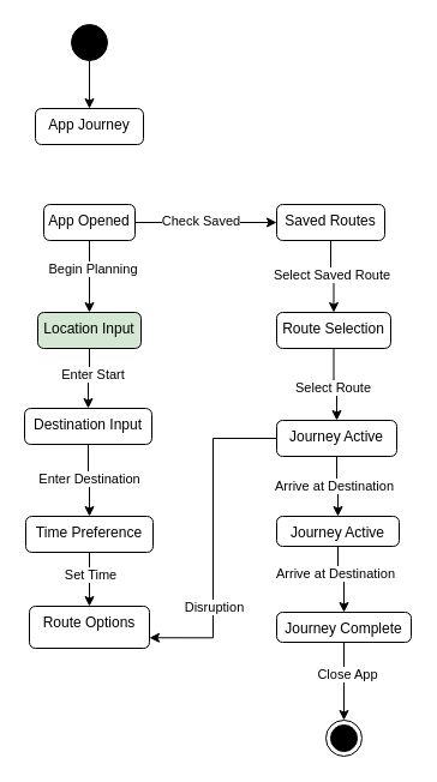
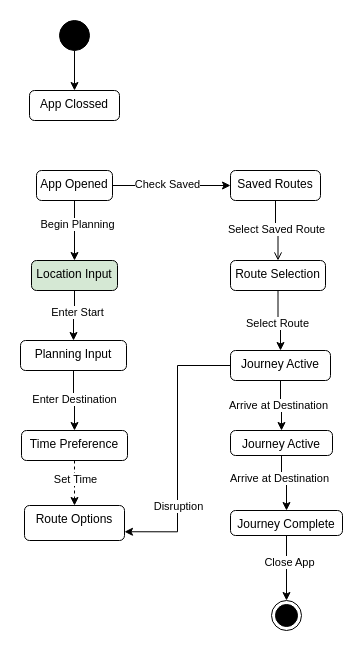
- <mxCell id="4" value="App Journey" style="html=1;align=center;verticalAlign=top;rounded=1;absoluteArcSize=1;arcSize=10;dashed=0;whiteSpace=wrap;" vertex="1" parent="1"><mxGeometry x="29" y="90" width="90" height="30" as="geometry" /></mxCell>
+ <mxCell id="4" value="App Clossed" style="html=1;align=center;verticalAlign=top;rounded=1;absoluteArcSize=1;arcSize=10;dashed=0;whiteSpace=wrap;" vertex="1" parent="1"><mxGeometry x="29" y="90" width="90" height="30" as="geometry" /></mxCell>
- <mxCell id="10" style="edgeStyle=orthogonalEdgeStyle;rounded=0;orthogonalLoop=1;jettySize=auto;html=1;exitX=0.5;exitY=1;exitDx=0;exitDy=0;entryX=0.5;entryY=0;entryDx=0;entryDy=0;" edge="1" parent="1" source="12" target="21"><mxGeometry relative="1" as="geometry" /></mxCell>
+ <mxCell id="10" style="edgeStyle=orthogonalEdgeStyle;rounded=0;orthogonalLoop=1;jettySize=auto;html=1;exitX=0.5;exitY=1;exitDx=0;exitDy=0;entryX=0.5;entryY=0;entryDx=0;entryDy=0;endArrow=open;" edge="1" parent="1" source="12" target="21"><mxGeometry relative="1" as="geometry" /></mxCell>
- <mxCell id="18" value="Destination Input" style="html=1;align=center;verticalAlign=top;rounded=1;absoluteArcSize=1;arcSize=10;dashed=0;whiteSpace=wrap;" vertex="1" parent="1"><mxGeometry x="20" y="340" width="106" height="30" as="geometry" /></mxCell>
+ <mxCell id="18" value="Planning Input" style="html=1;align=center;verticalAlign=top;rounded=1;absoluteArcSize=1;arcSize=10;dashed=0;whiteSpace=wrap;" vertex="1" parent="1"><mxGeometry x="20" y="340" width="106" height="30" as="geometry" /></mxCell>
- <mxCell id="22" style="edgeStyle=orthogonalEdgeStyle;rounded=0;orthogonalLoop=1;jettySize=auto;html=1;exitX=0.5;exitY=1;exitDx=0;exitDy=0;entryX=0.5;entryY=0;entryDx=0;entryDy=0;" edge="1" parent="1" source="24" target="25"><mxGeometry relative="1" as="geometry" /></mxCell>
+ <mxCell id="22" style="edgeStyle=orthogonalEdgeStyle;rounded=0;orthogonalLoop=1;jettySize=auto;html=1;exitX=0.5;exitY=1;exitDx=0;exitDy=0;entryX=0.5;entryY=0;entryDx=0;entryDy=0;dashed=1;" edge="1" parent="1" source="24" target="25"><mxGeometry relative="1" as="geometry" /></mxCell>
